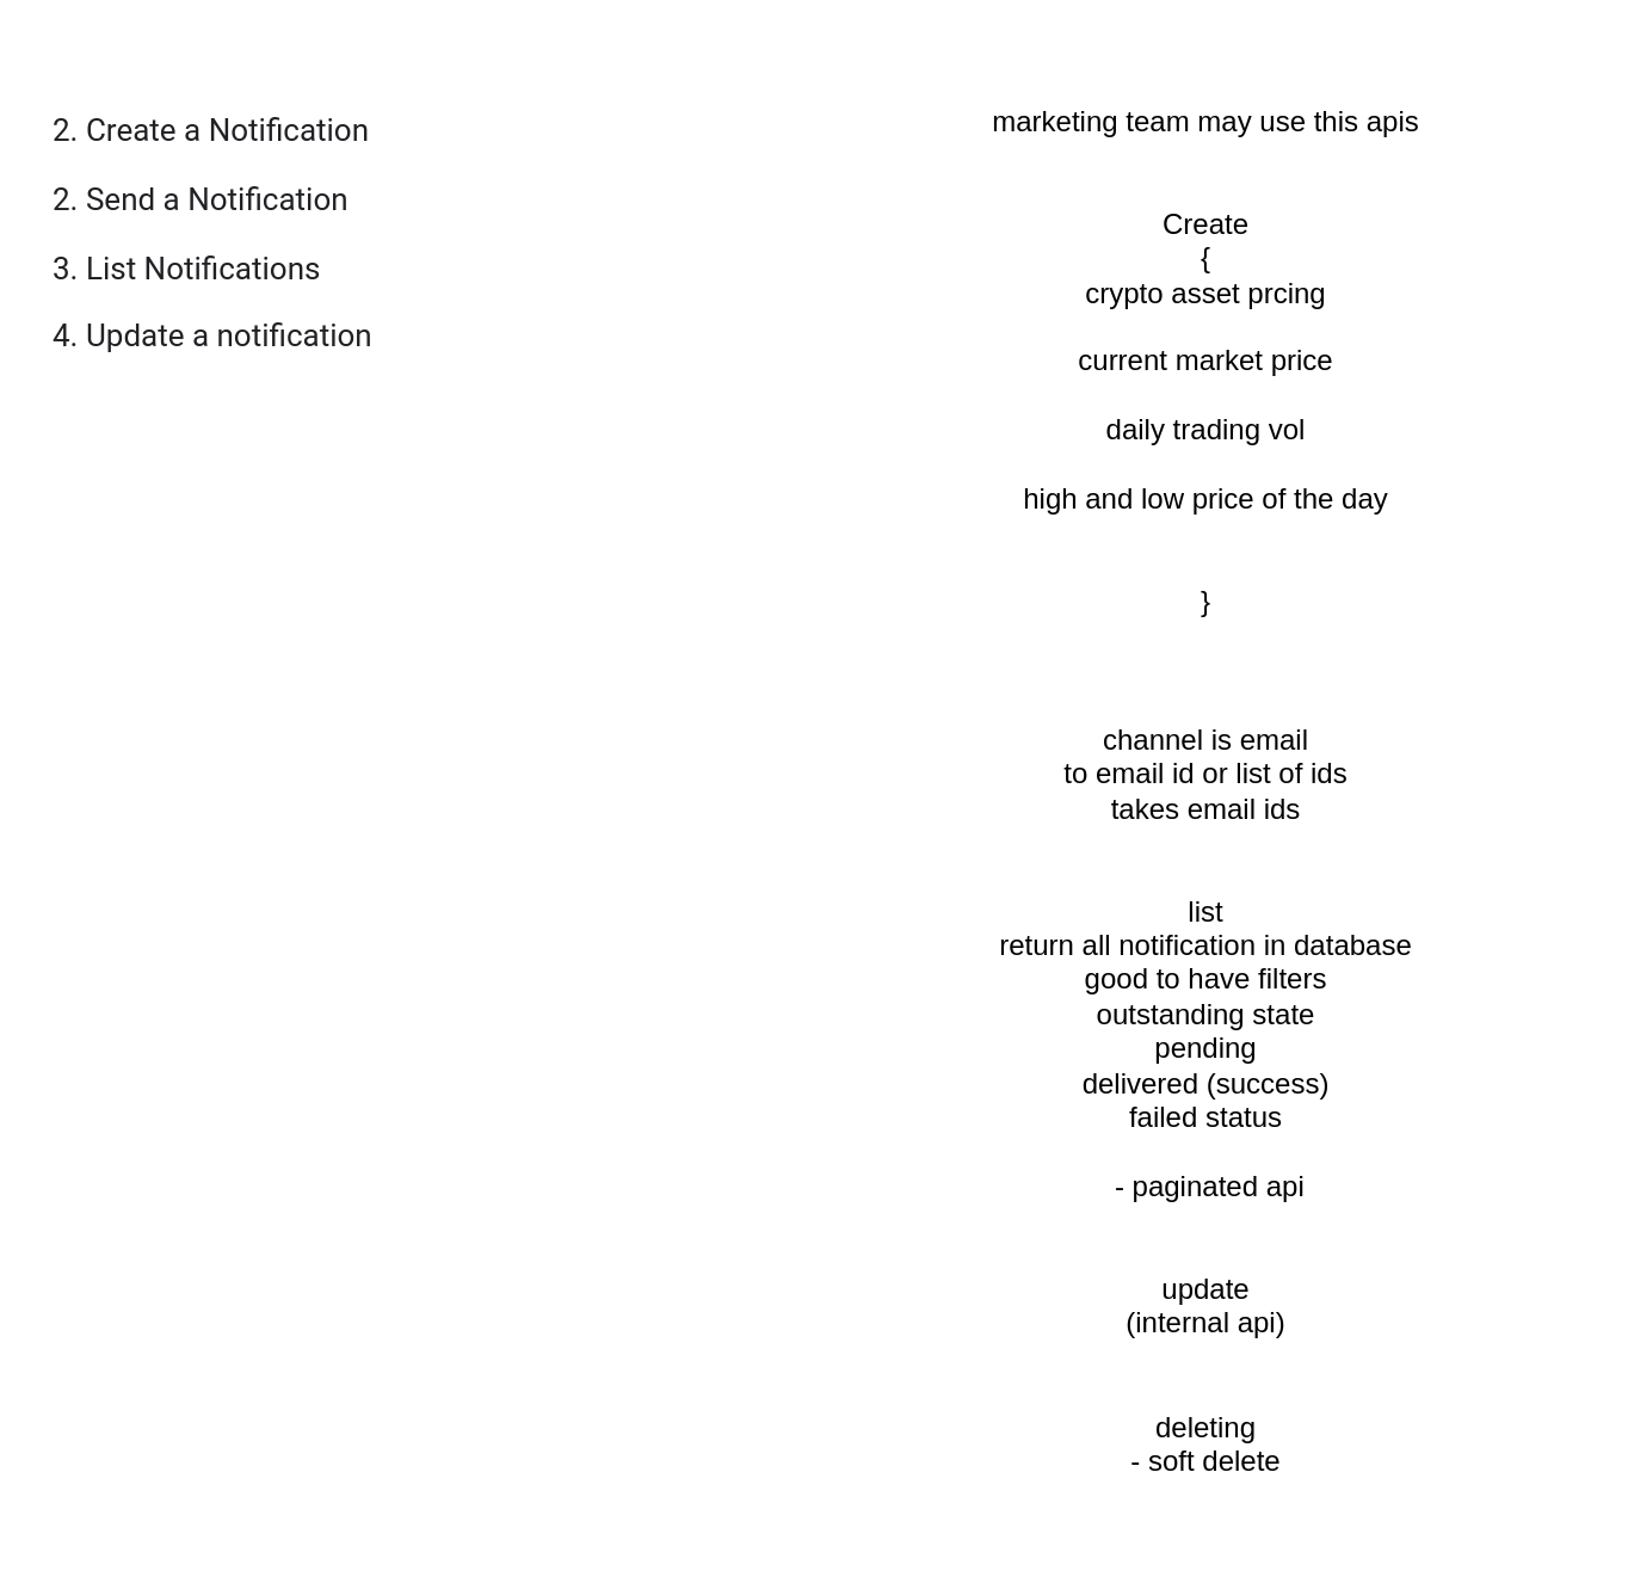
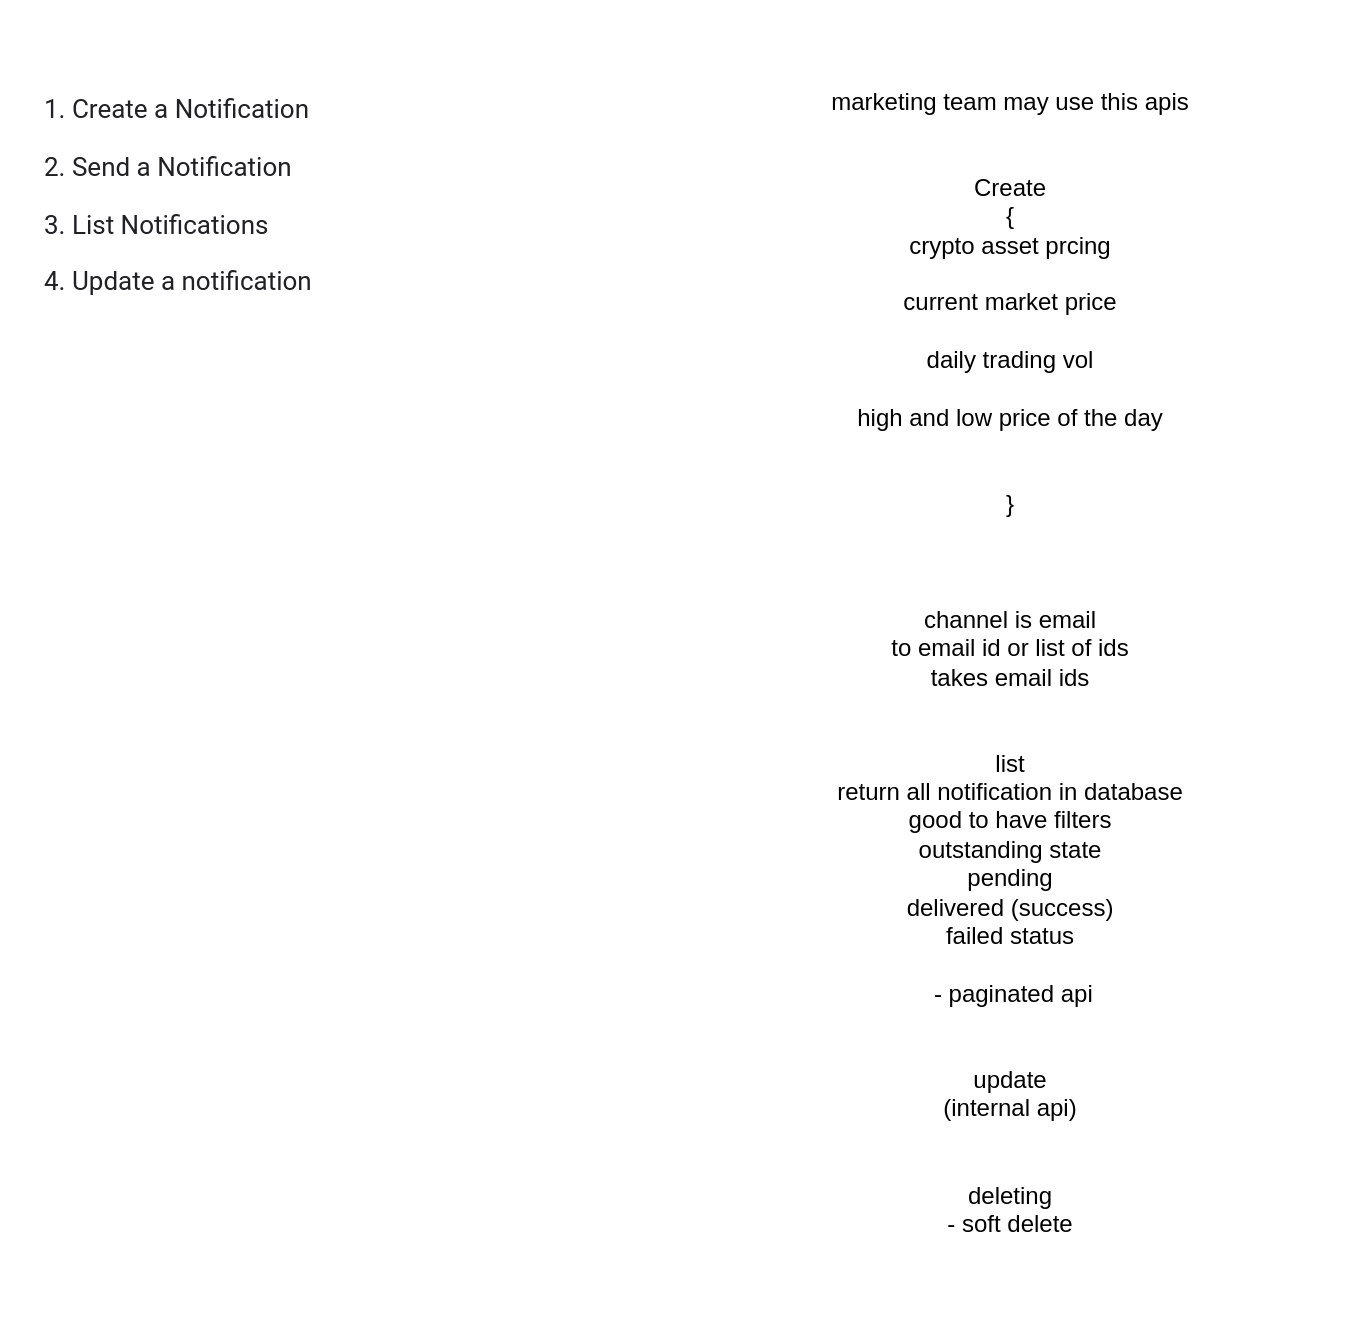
- <mxCell id="2" value="&lt;h1 style=&quot;margin-top: 0px;&quot;&gt;&lt;span style=&quot;color: rgb(32, 33, 36); font-family: Roboto, arial, sans-serif; font-size: 13px; font-weight: 400; white-space-collapse: preserve; background-color: rgb(255, 255, 255);&quot;&gt;2. Create a Notification&lt;br/&gt;2. Send a Notification&lt;br/&gt;3. List Notifications&lt;br/&gt;4. Update a notification&lt;/span&gt;&lt;br&gt;&lt;/h1&gt;" style="text;html=1;whiteSpace=wrap;overflow=hidden;rounded=0;" vertex="1" parent="1"><mxGeometry x="20" y="30" width="410" height="210" as="geometry" /></mxCell>
+ <mxCell id="2" value="&lt;h1 style=&quot;margin-top: 0px;&quot;&gt;&lt;span style=&quot;color: rgb(32, 33, 36); font-family: Roboto, arial, sans-serif; font-size: 13px; font-weight: 400; white-space-collapse: preserve; background-color: rgb(255, 255, 255);&quot;&gt;1. Create a Notification&lt;br/&gt;2. Send a Notification&lt;br/&gt;3. List Notifications&lt;br/&gt;4. Update a notification&lt;/span&gt;&lt;br&gt;&lt;/h1&gt;" style="text;html=1;whiteSpace=wrap;overflow=hidden;rounded=0;" vertex="1" parent="1"><mxGeometry x="20" y="30" width="410" height="210" as="geometry" /></mxCell>
